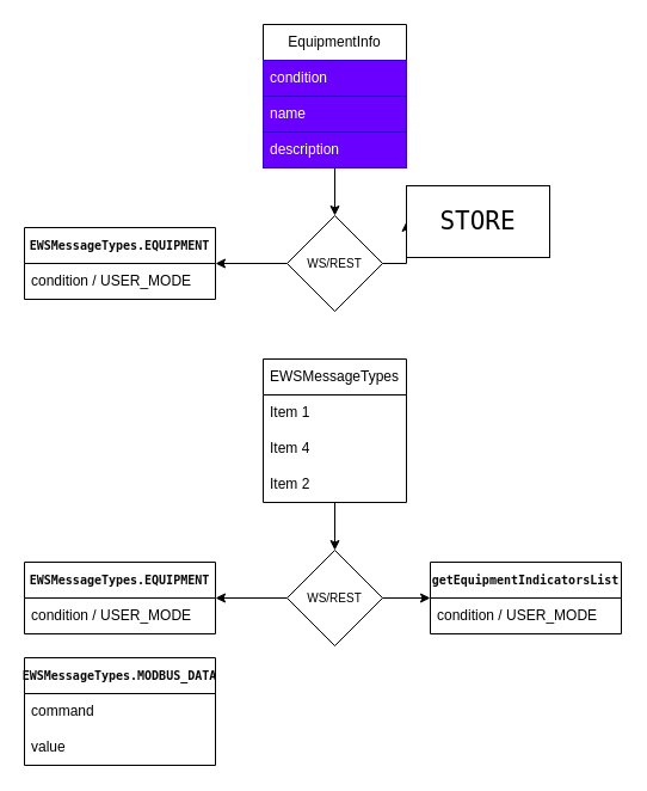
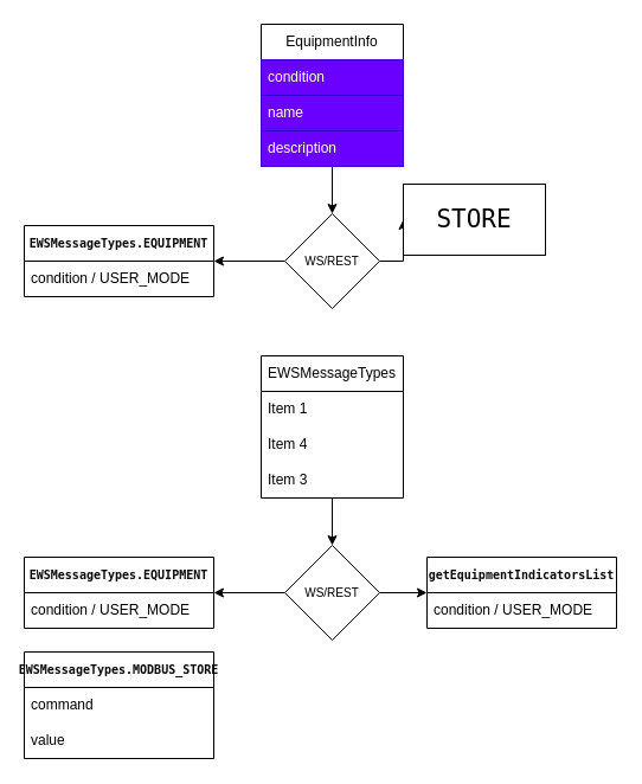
- <mxCell id="17" value="Item 2" style="text;strokeColor=none;fillColor=none;align=left;verticalAlign=middle;spacingLeft=4;spacingRight=4;overflow=hidden;points=[[0,0.5],[1,0.5]];portConstraint=eastwest;rotatable=0;whiteSpace=wrap;html=1;" vertex="1" parent="14"><mxGeometry y="90" width="120" height="30" as="geometry" /></mxCell>
+ <mxCell id="17" value="Item 3" style="text;strokeColor=none;fillColor=none;align=left;verticalAlign=middle;spacingLeft=4;spacingRight=4;overflow=hidden;points=[[0,0.5],[1,0.5]];portConstraint=eastwest;rotatable=0;whiteSpace=wrap;html=1;" vertex="1" parent="14"><mxGeometry y="90" width="120" height="30" as="geometry" /></mxCell>
- <mxCell id="25" value="&lt;div style=&quot;font-family: &amp;quot;JetBrains Mono&amp;quot;, monospace; font-size: 10px;&quot;&gt;&lt;pre style=&quot;&quot;&gt;&lt;div style=&quot;font-family: &amp;quot;JetBrains Mono&amp;quot;, monospace;&quot;&gt;&lt;pre style=&quot;&quot;&gt;&lt;b style=&quot;&quot;&gt;&lt;font style=&quot;&quot; color=&quot;#070708&quot;&gt;EWSMessageTypes.MODBUS_DATA&lt;/font&gt;&lt;/b&gt;&lt;/pre&gt;&lt;/div&gt;&lt;/pre&gt;&lt;/div&gt;" style="swimlane;fontStyle=0;childLayout=stackLayout;horizontal=1;startSize=30;horizontalStack=0;resizeParent=1;resizeParentMax=0;resizeLast=0;collapsible=1;marginBottom=0;whiteSpace=wrap;html=1;" vertex="1" parent="1"><mxGeometry x="20" y="550" width="160" height="90" as="geometry" /></mxCell>
+ <mxCell id="25" value="&lt;div style=&quot;font-family: &amp;quot;JetBrains Mono&amp;quot;, monospace; font-size: 10px;&quot;&gt;&lt;pre style=&quot;&quot;&gt;&lt;div style=&quot;font-family: &amp;quot;JetBrains Mono&amp;quot;, monospace;&quot;&gt;&lt;pre style=&quot;&quot;&gt;&lt;b style=&quot;&quot;&gt;&lt;font style=&quot;&quot; color=&quot;#070708&quot;&gt;EWSMessageTypes.MODBUS_STORE&lt;/font&gt;&lt;/b&gt;&lt;/pre&gt;&lt;/div&gt;&lt;/pre&gt;&lt;/div&gt;" style="swimlane;fontStyle=0;childLayout=stackLayout;horizontal=1;startSize=30;horizontalStack=0;resizeParent=1;resizeParentMax=0;resizeLast=0;collapsible=1;marginBottom=0;whiteSpace=wrap;html=1;" vertex="1" parent="1"><mxGeometry x="20" y="550" width="160" height="90" as="geometry" /></mxCell>
